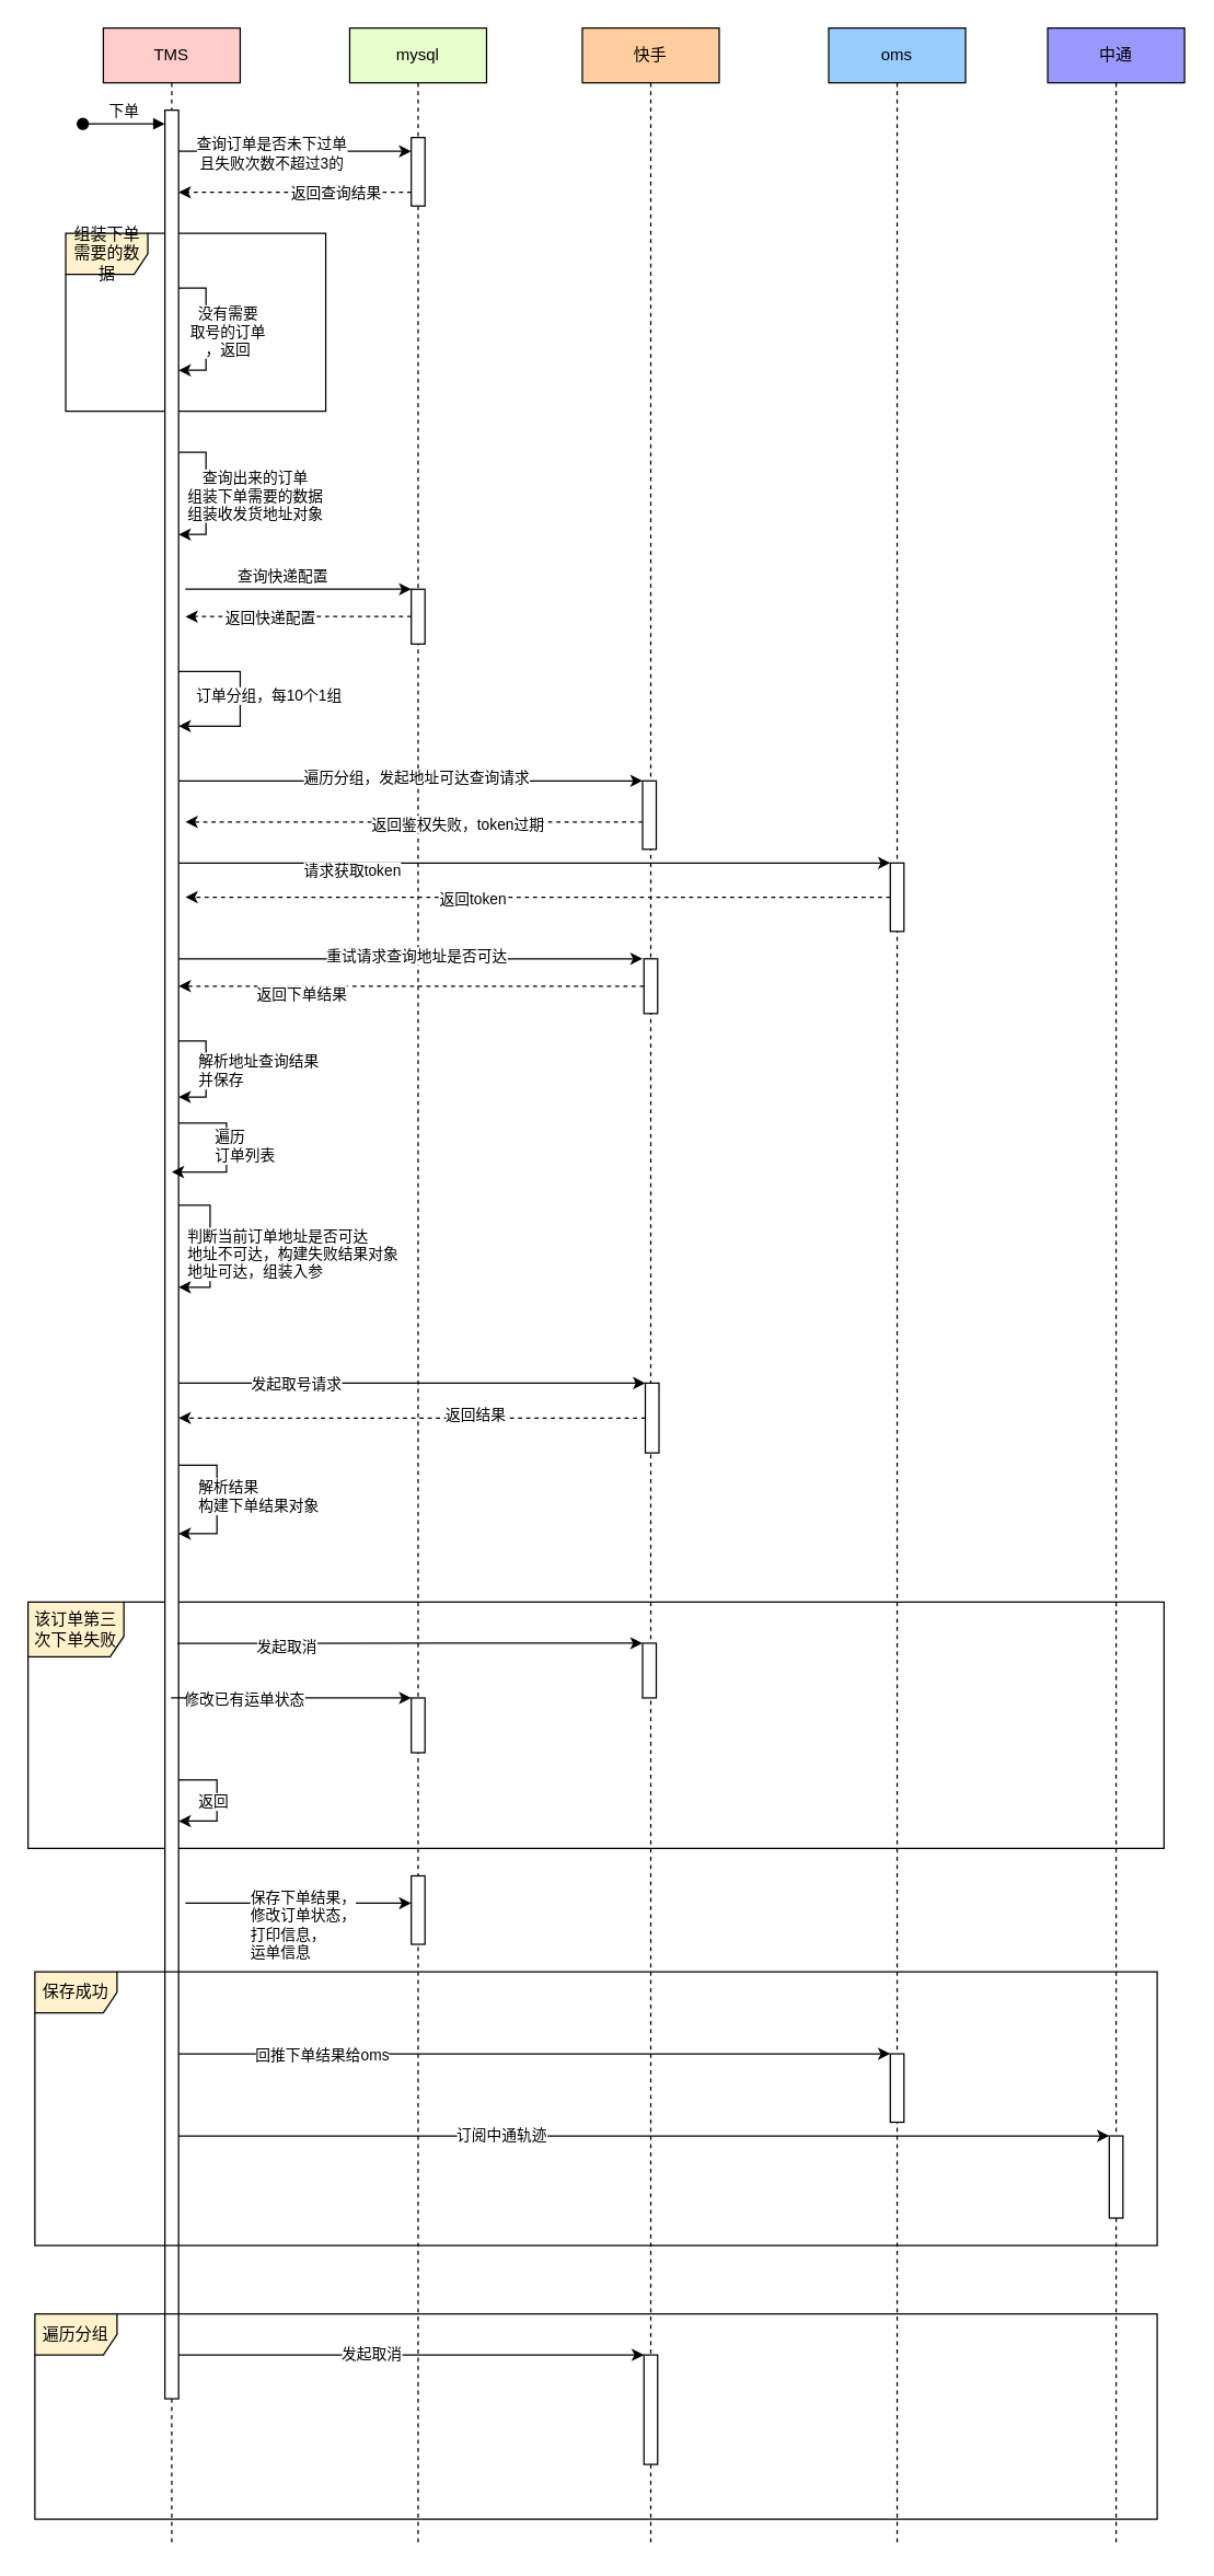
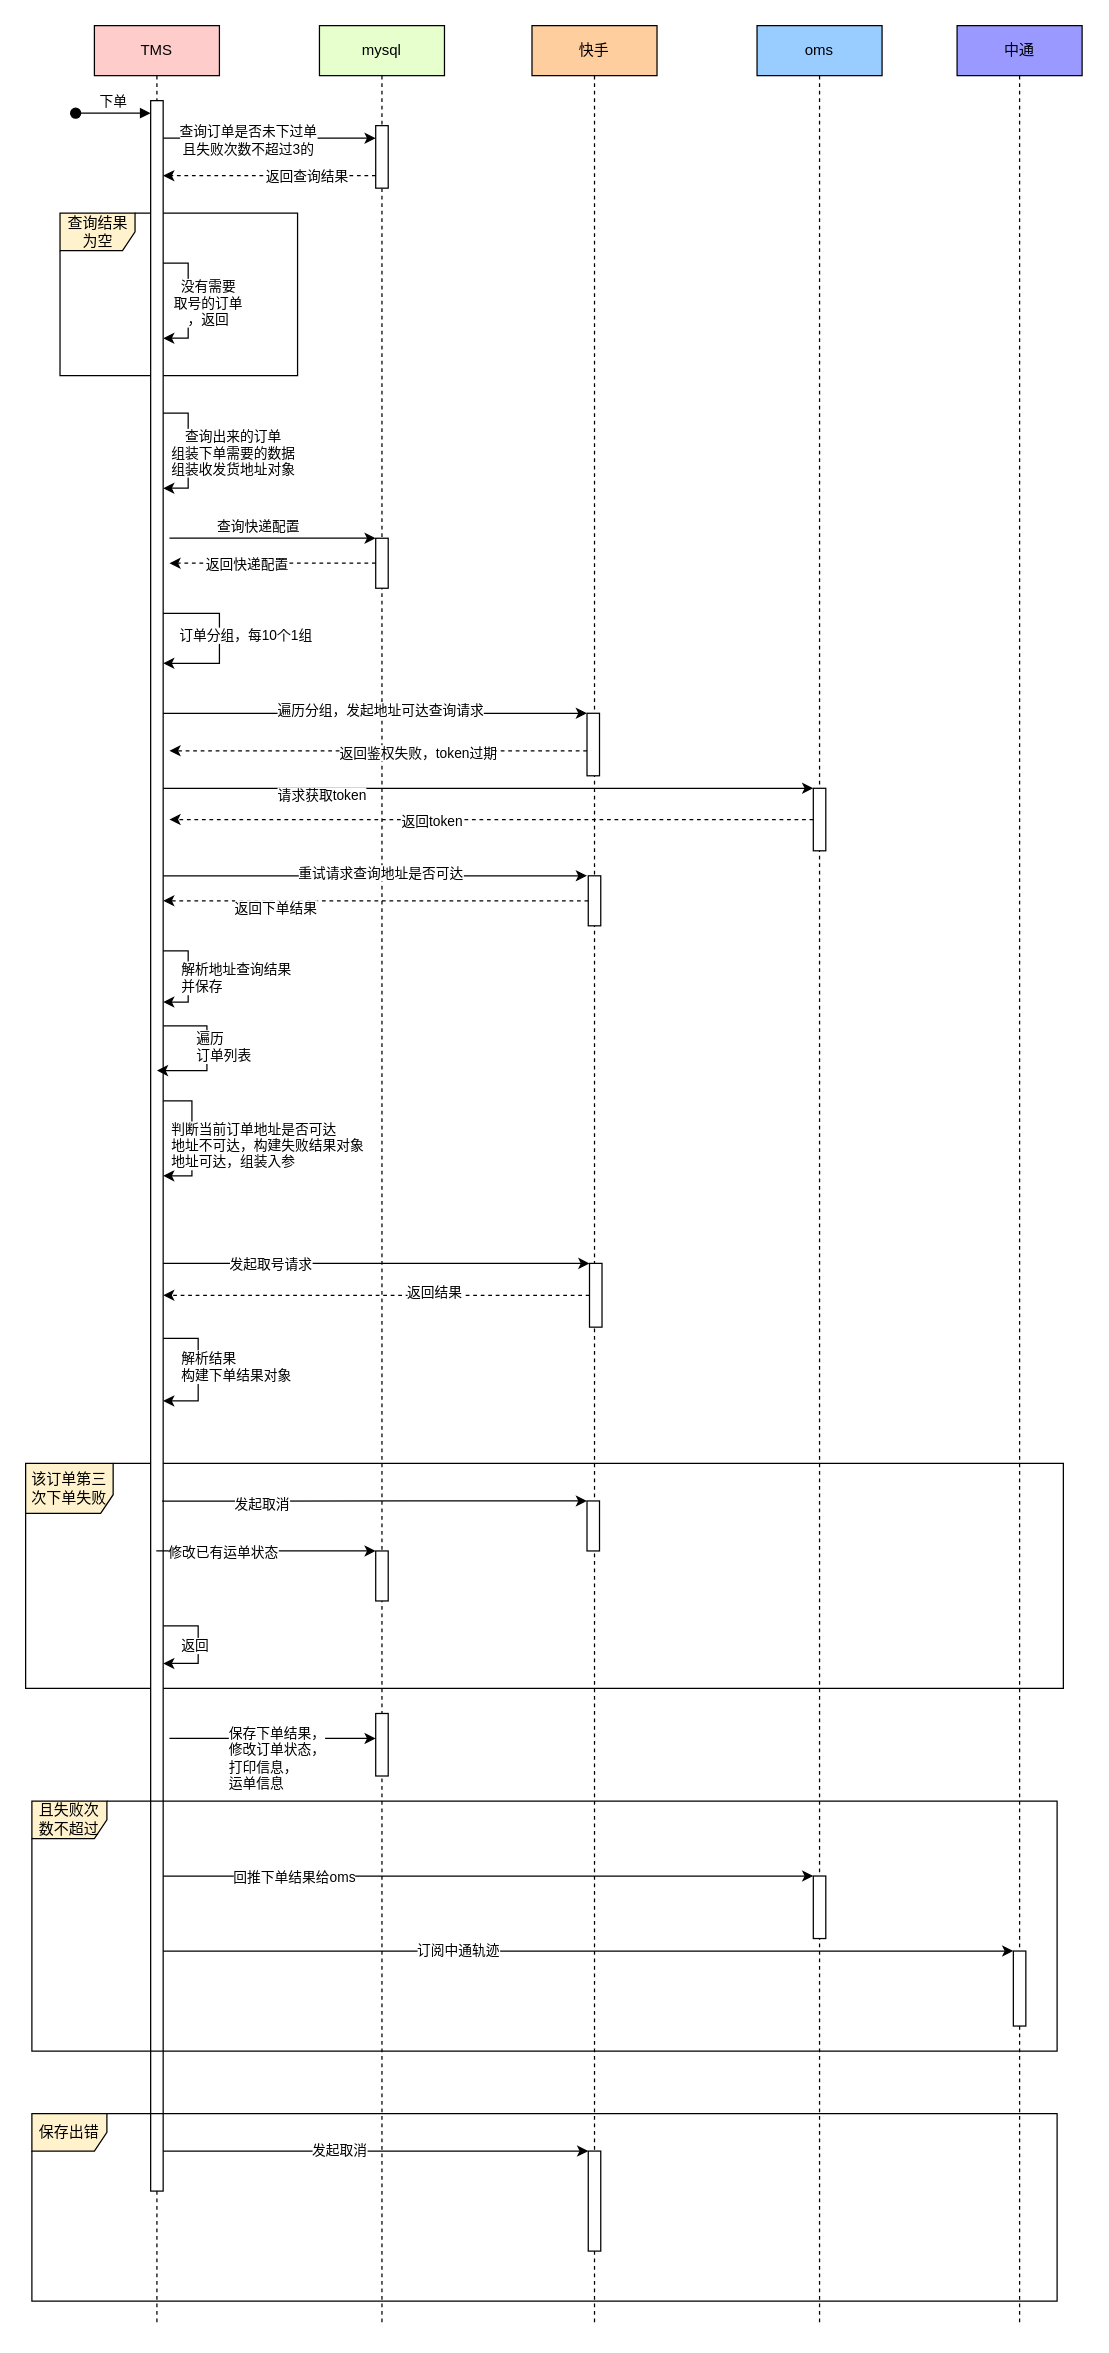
- <mxCell id="11" value="组装下单需要的数据" style="shape=umlFrame;whiteSpace=wrap;html=1;pointerEvents=0;fillColor=#FFF2CC;" vertex="1" parent="10"><mxGeometry x="-72.5" y="90" width="190" height="130" as="geometry" /></mxCell>
+ <mxCell id="11" value="查询结果为空" style="shape=umlFrame;whiteSpace=wrap;html=1;pointerEvents=0;fillColor=#FFF2CC;" vertex="1" parent="10"><mxGeometry x="-72.5" y="90" width="190" height="130" as="geometry" /></mxCell>
- <mxCell id="59" value="保存成功" style="shape=umlFrame;whiteSpace=wrap;html=1;pointerEvents=0;fillColor=#FFF2CC;" vertex="1" parent="1"><mxGeometry x="25" y="1440" width="820" height="200" as="geometry" /></mxCell>
+ <mxCell id="59" value="且失败次数不超过" style="shape=umlFrame;whiteSpace=wrap;html=1;pointerEvents=0;fillColor=#FFF2CC;" vertex="1" parent="1"><mxGeometry x="25" y="1440" width="820" height="200" as="geometry" /></mxCell>
- <mxCell id="62" value="遍历分组" style="shape=umlFrame;whiteSpace=wrap;html=1;pointerEvents=0;fillColor=#FFF2CC;" vertex="1" parent="1"><mxGeometry x="25" y="1690" width="820" height="150" as="geometry" /></mxCell>
+ <mxCell id="62" value="保存出错" style="shape=umlFrame;whiteSpace=wrap;html=1;pointerEvents=0;fillColor=#FFF2CC;" vertex="1" parent="1"><mxGeometry x="25" y="1690" width="820" height="150" as="geometry" /></mxCell>
